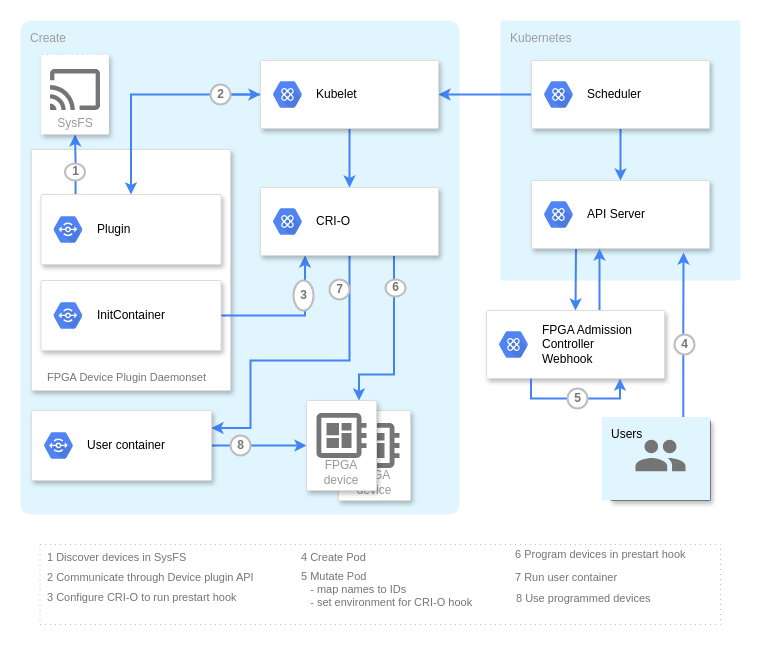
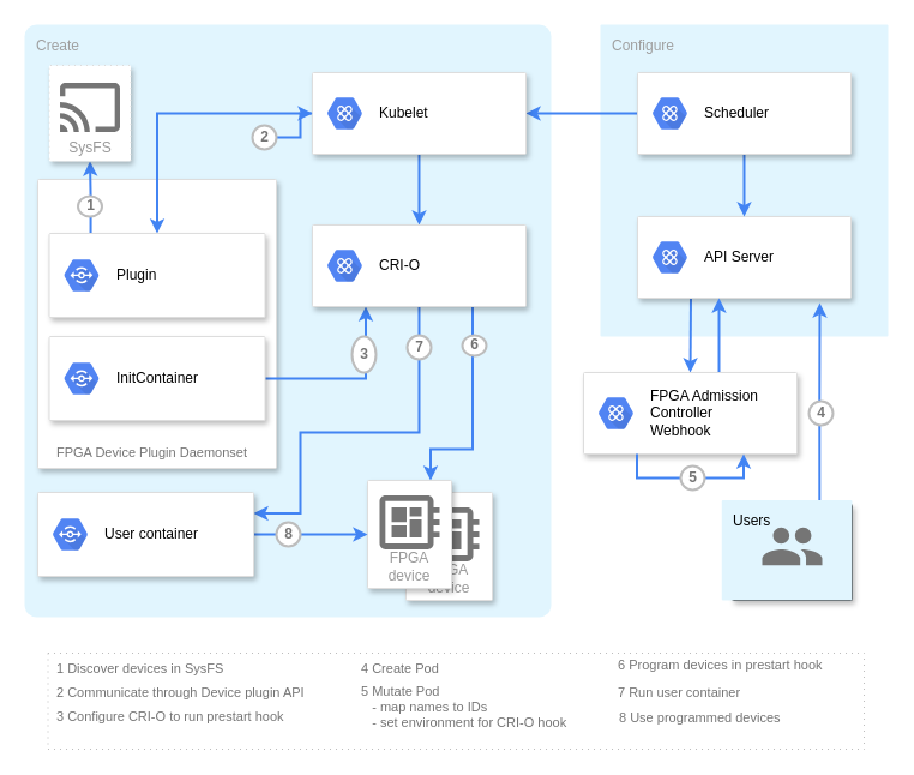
- <mxCell id="4" value="Kubernetes" style="rounded=1;absoluteArcSize=1;arcSize=2;html=1;strokeColor=none;gradientColor=none;shadow=0;dashed=0;strokeColor=none;fontSize=12;fontColor=#9E9E9E;align=left;verticalAlign=top;spacing=10;spacingTop=-4;fillColor=#E1F5FE;" parent="1" vertex="1"><mxGeometry x="500" y="20" width="240" height="260" as="geometry" /></mxCell>
+ <mxCell id="4" value="Configure" style="rounded=1;absoluteArcSize=1;arcSize=2;html=1;strokeColor=none;gradientColor=none;shadow=0;dashed=0;strokeColor=none;fontSize=12;fontColor=#9E9E9E;align=left;verticalAlign=top;spacing=10;spacingTop=-4;fillColor=#E1F5FE;" parent="1" vertex="1"><mxGeometry x="500" y="20" width="240" height="260" as="geometry" /></mxCell>
- <mxCell id="36" value="2" style="shape=ellipse;fillColor=#ffffff;strokeColor=#BDBDBD;strokeWidth=2;shadow=0;gradientColor=none;fontColor=#757575;align=center;html=1;fontStyle=1;spacingTop=-1;" parent="1" vertex="1"><mxGeometry x="210" y="84" width="20" height="20" as="geometry" /></mxCell>
+ <mxCell id="36" value="2" style="shape=ellipse;fillColor=#ffffff;strokeColor=#BDBDBD;strokeWidth=2;shadow=0;gradientColor=none;fontColor=#757575;align=center;html=1;fontStyle=1;spacingTop=-1;" parent="1" vertex="1"><mxGeometry x="210" y="104" width="20" height="20" as="geometry" /></mxCell>
- <mxCell id="51" value="7" style="shape=ellipse;fillColor=#ffffff;strokeColor=#BDBDBD;strokeWidth=2;shadow=0;gradientColor=none;fontColor=#757575;align=center;html=1;fontStyle=1;spacingTop=-1;" parent="1" vertex="1"><mxGeometry x="329" y="279" width="20" height="20" as="geometry" /></mxCell>
+ <mxCell id="51" value="7" style="shape=ellipse;fillColor=#ffffff;strokeColor=#BDBDBD;strokeWidth=2;shadow=0;gradientColor=none;fontColor=#757575;align=center;html=1;fontStyle=1;spacingTop=-1;" parent="1" vertex="1"><mxGeometry x="339" y="279" width="20" height="20" as="geometry" /></mxCell>
